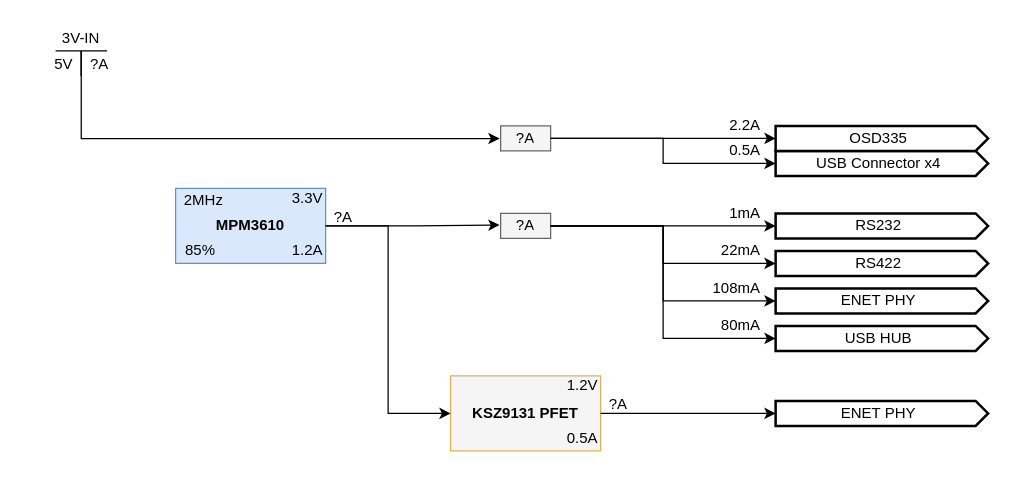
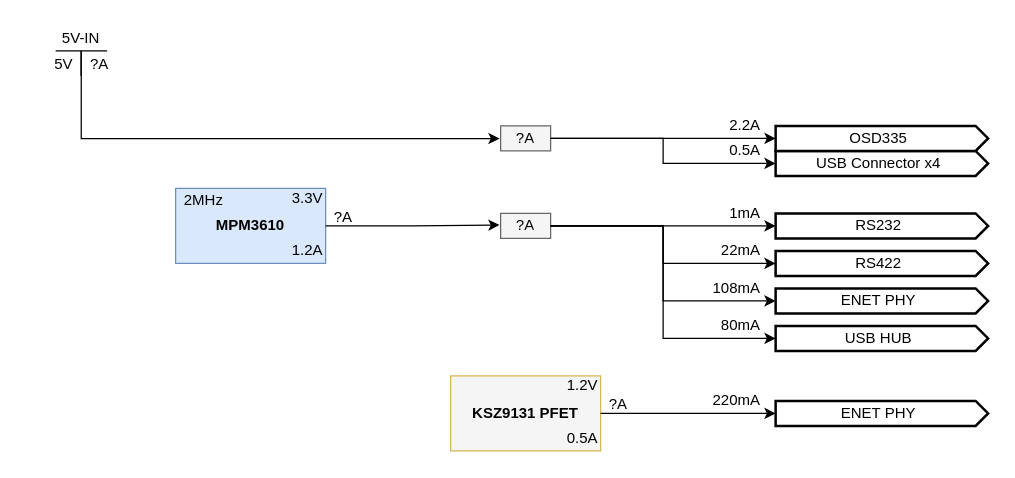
- <mxCell id="11" value="3V-IN" style="text;html=1;strokeColor=none;fillColor=none;align=center;verticalAlign=middle;whiteSpace=wrap;overflow=hidden;labelBackgroundColor=none;container=0;points=[[0.5,1,0,0,0]];" parent="9" vertex="1"><mxGeometry x="2" width="85" height="20" as="geometry" /></mxCell>
+ <mxCell id="11" value="5V-IN" style="text;html=1;strokeColor=none;fillColor=none;align=center;verticalAlign=middle;whiteSpace=wrap;overflow=hidden;labelBackgroundColor=none;container=0;points=[[0.5,1,0,0,0]];" parent="9" vertex="1"><mxGeometry x="2" width="85" height="20" as="geometry" /></mxCell>
- <mxCell id="5" value="85%" style="text;html=1;strokeColor=none;fillColor=none;align=center;verticalAlign=middle;whiteSpace=wrap;rounded=0;container=0;points=[];" parent="2" vertex="1"><mxGeometry x="5" y="40" width="30" height="20" as="geometry" /></mxCell>
- <mxCell id="52" style="edgeStyle=orthogonalEdgeStyle;rounded=0;orthogonalLoop=1;jettySize=auto;html=1;entryX=0;entryY=0.5;entryDx=0;entryDy=0;" edge="1" parent="1" source="3" target="24"><mxGeometry relative="1" as="geometry" /></mxCell>
+ <mxCell id="31" value="&lt;div&gt;220mA&lt;/div&gt;" style="text;html=1;strokeColor=none;fillColor=none;align=right;verticalAlign=middle;whiteSpace=wrap;overflow=hidden;labelBackgroundColor=none;container=0;points=[];" parent="28" vertex="1"><mxGeometry width="50" height="20" as="geometry" /></mxCell>
